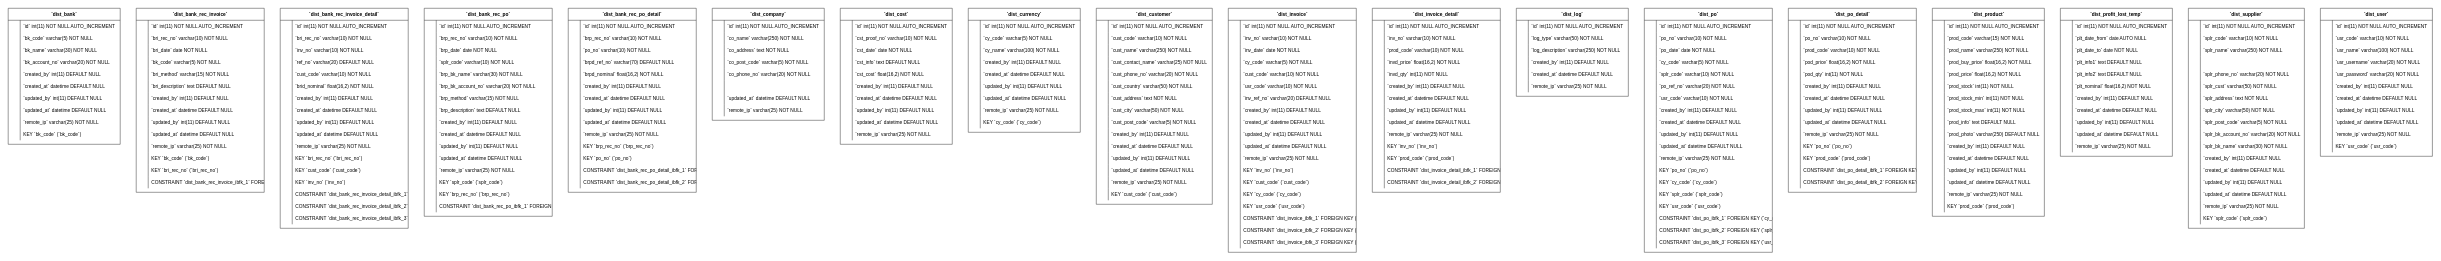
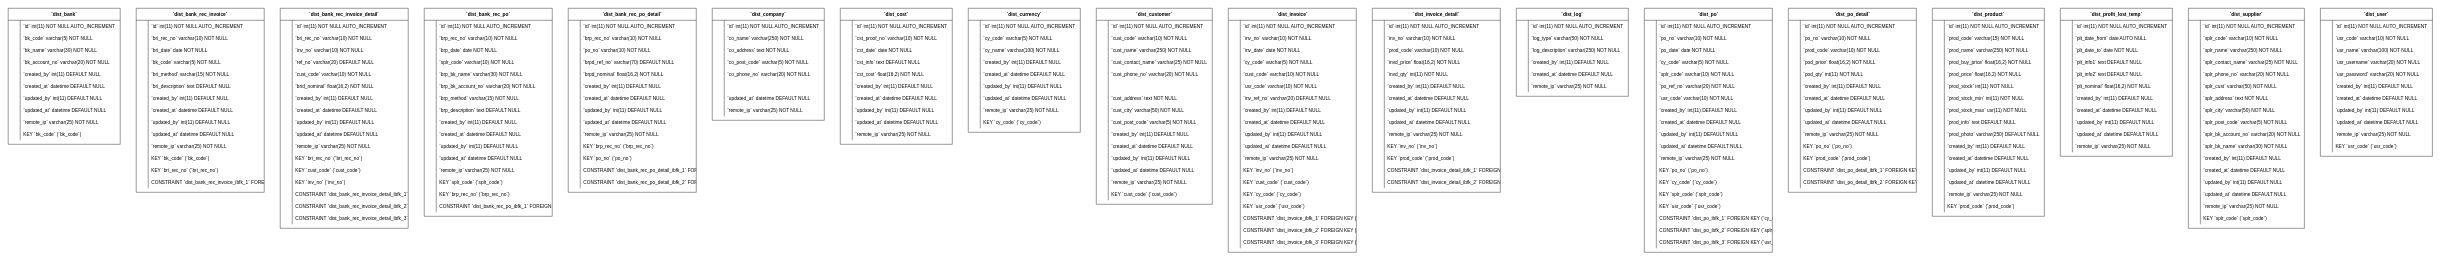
+ <mxCell id="665" value="`splr_contact_name` varchar(25) NOT NULL" style="shape=partialRectangle;overflow=hidden;connectable=0;fillColor=none;top=0;left=0;bottom=0;right=0;align=left;spacingLeft=6;" vertex="1" parent="663"><mxGeometry x="30" width="260" height="30" as="geometry" /></mxCell>
- <mxCell id="321" value="`cust_country` varchar(50) NOT NULL" style="shape=partialRectangle;overflow=hidden;connectable=0;fillColor=none;top=0;left=0;bottom=0;right=0;align=left;spacingLeft=6;" vertex="1" parent="319"><mxGeometry x="30" width="260" height="30" as="geometry" /></mxCell>
- <mxCell id="594" value="`prod_stock_max` int(11) NOT NULL" style="shape=partialRectangle;overflow=hidden;connectable=0;fillColor=none;top=0;left=0;bottom=0;right=0;align=left;spacingLeft=6;" vertex="1" parent="592"><mxGeometry x="30" width="250" height="30" as="geometry" /></mxCell>
+ <mxCell id="594" value="`prod_stock_max` usr(11) NOT NULL" style="shape=partialRectangle;overflow=hidden;connectable=0;fillColor=none;top=0;left=0;bottom=0;right=0;align=left;spacingLeft=6;" vertex="1" parent="592"><mxGeometry x="30" width="250" height="30" as="geometry" /></mxCell>
